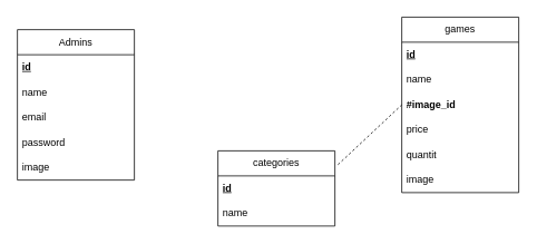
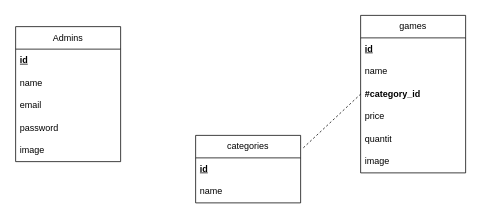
- <mxCell id="11" value="&lt;b&gt;#image_id&lt;/b&gt;" style="text;strokeColor=none;fillColor=none;align=left;verticalAlign=middle;spacingLeft=4;spacingRight=4;overflow=hidden;points=[[0,0.5],[1,0.5]];portConstraint=eastwest;rotatable=0;whiteSpace=wrap;html=1;" parent="8" vertex="1"><mxGeometry y="90" width="140" height="30" as="geometry" /></mxCell>
+ <mxCell id="11" value="&lt;b&gt;#category_id&lt;/b&gt;" style="text;strokeColor=none;fillColor=none;align=left;verticalAlign=middle;spacingLeft=4;spacingRight=4;overflow=hidden;points=[[0,0.5],[1,0.5]];portConstraint=eastwest;rotatable=0;whiteSpace=wrap;html=1;" parent="8" vertex="1"><mxGeometry y="90" width="140" height="30" as="geometry" /></mxCell>
